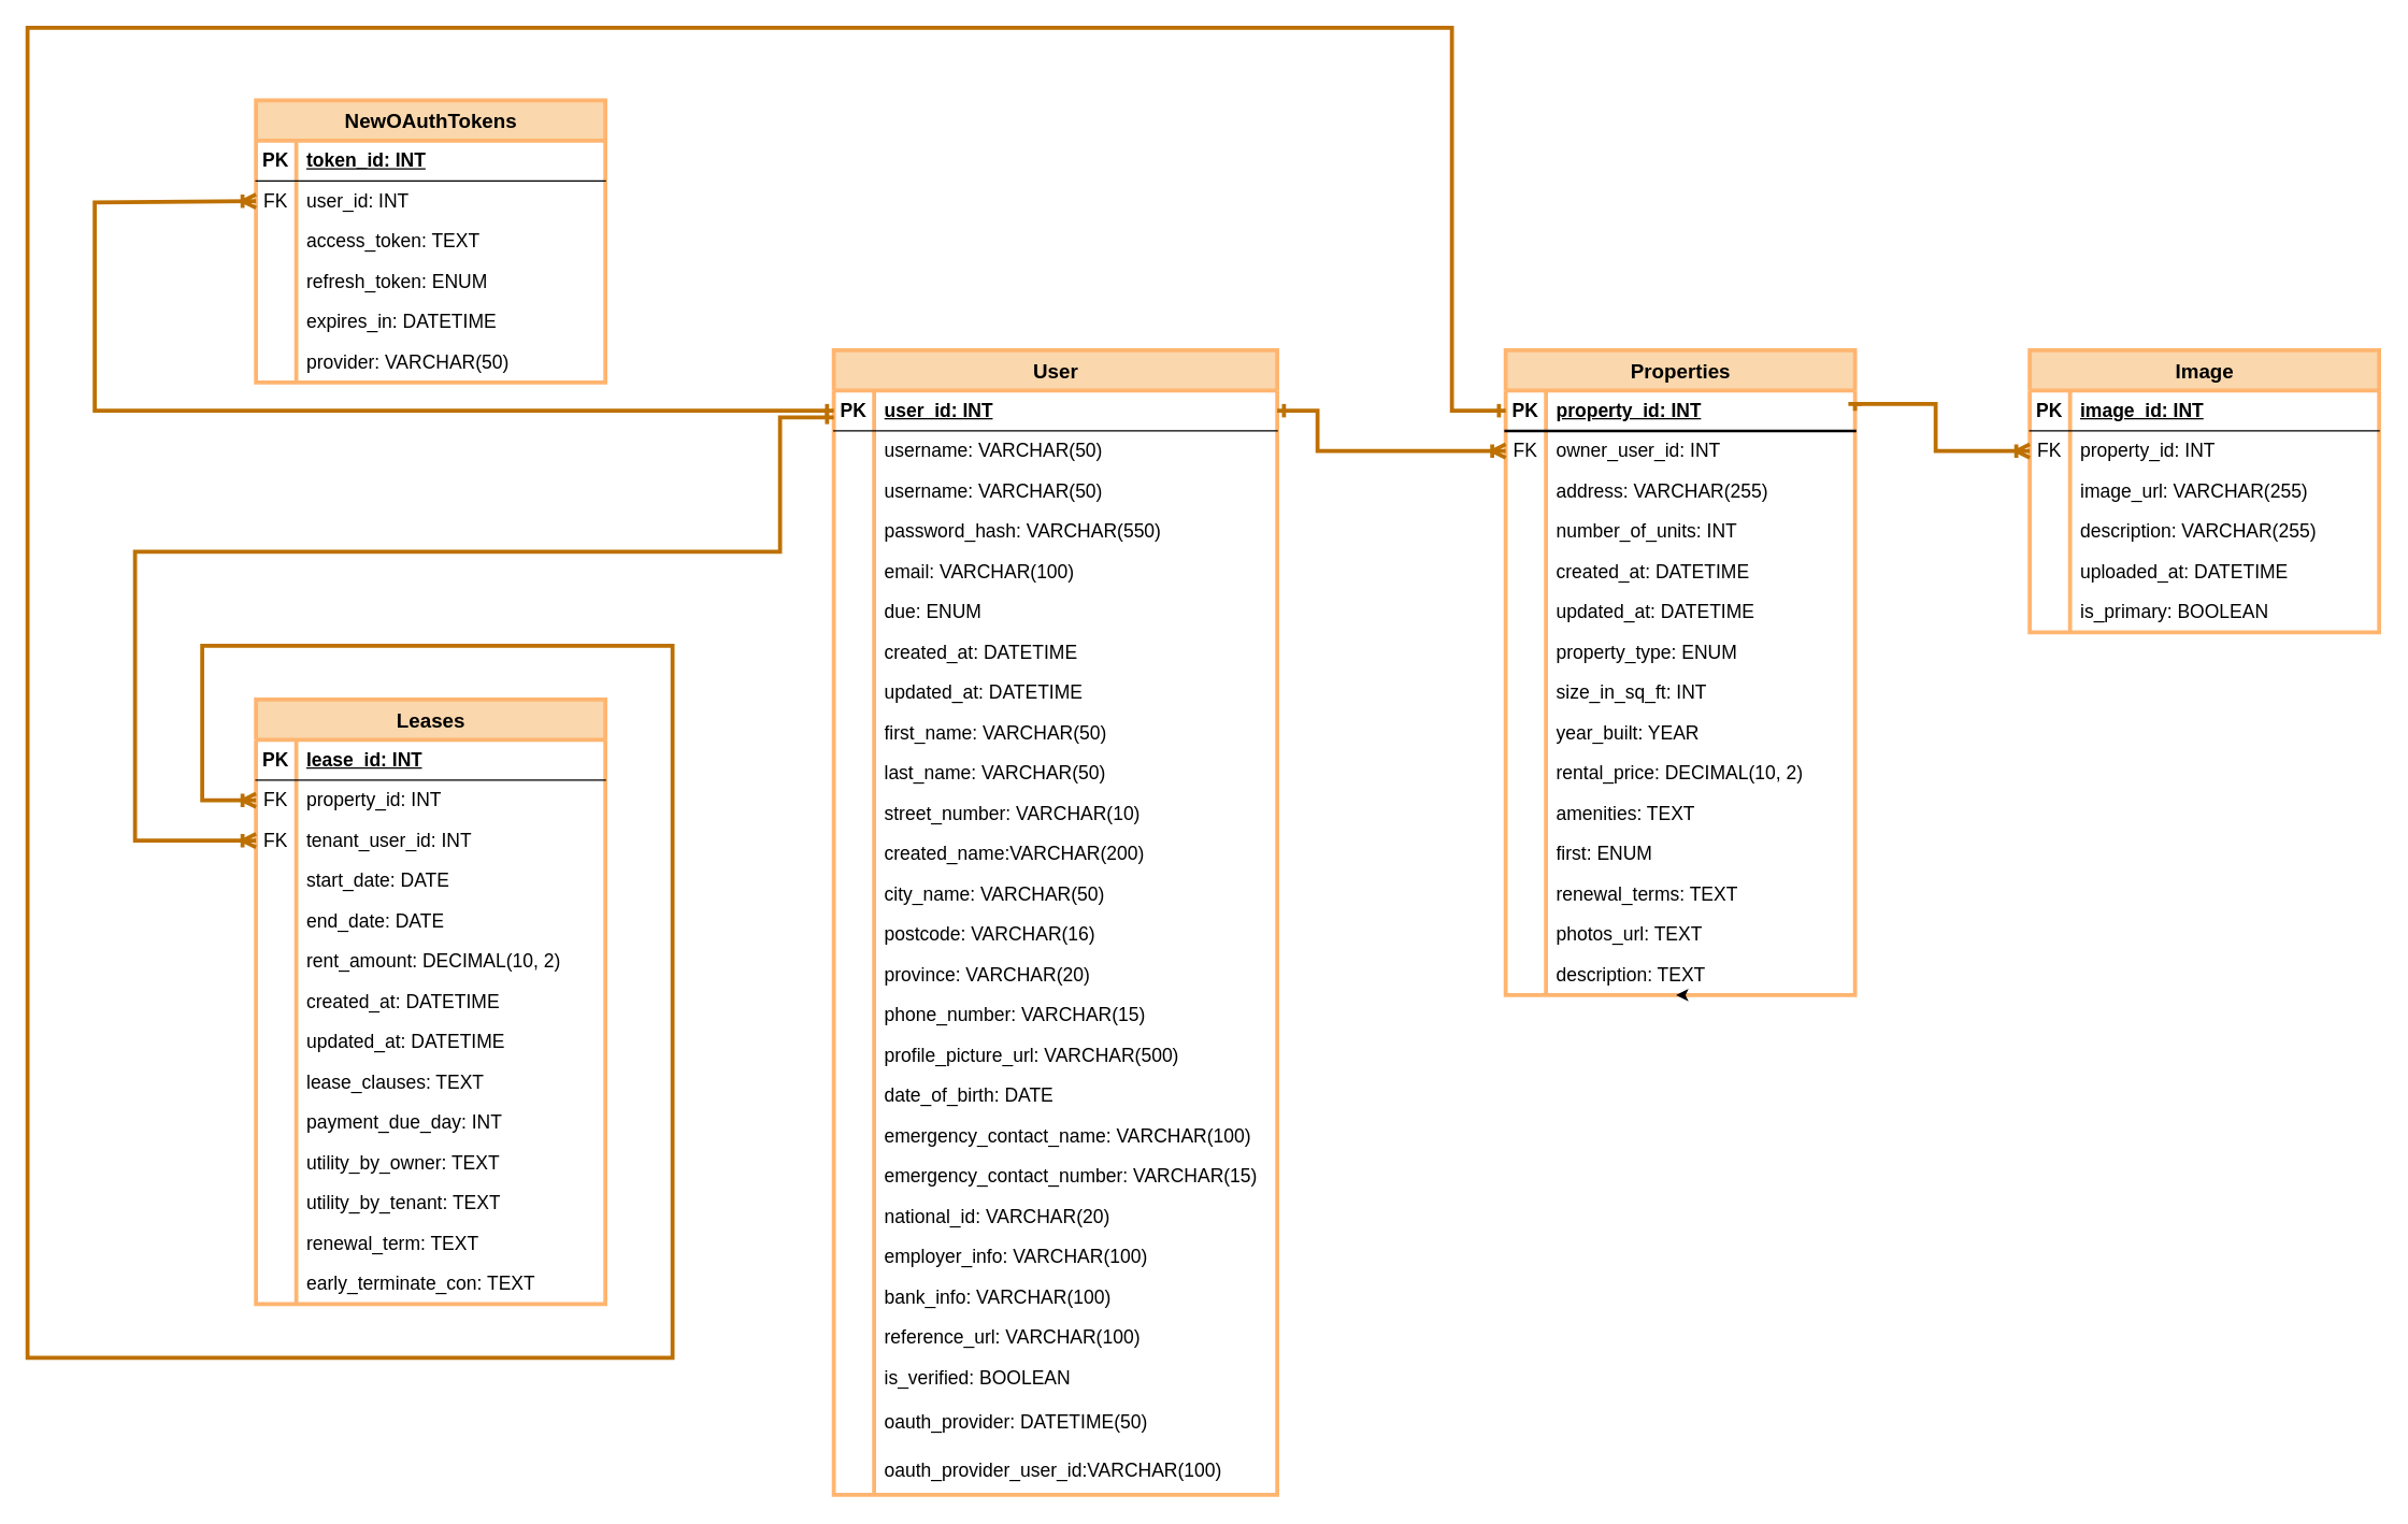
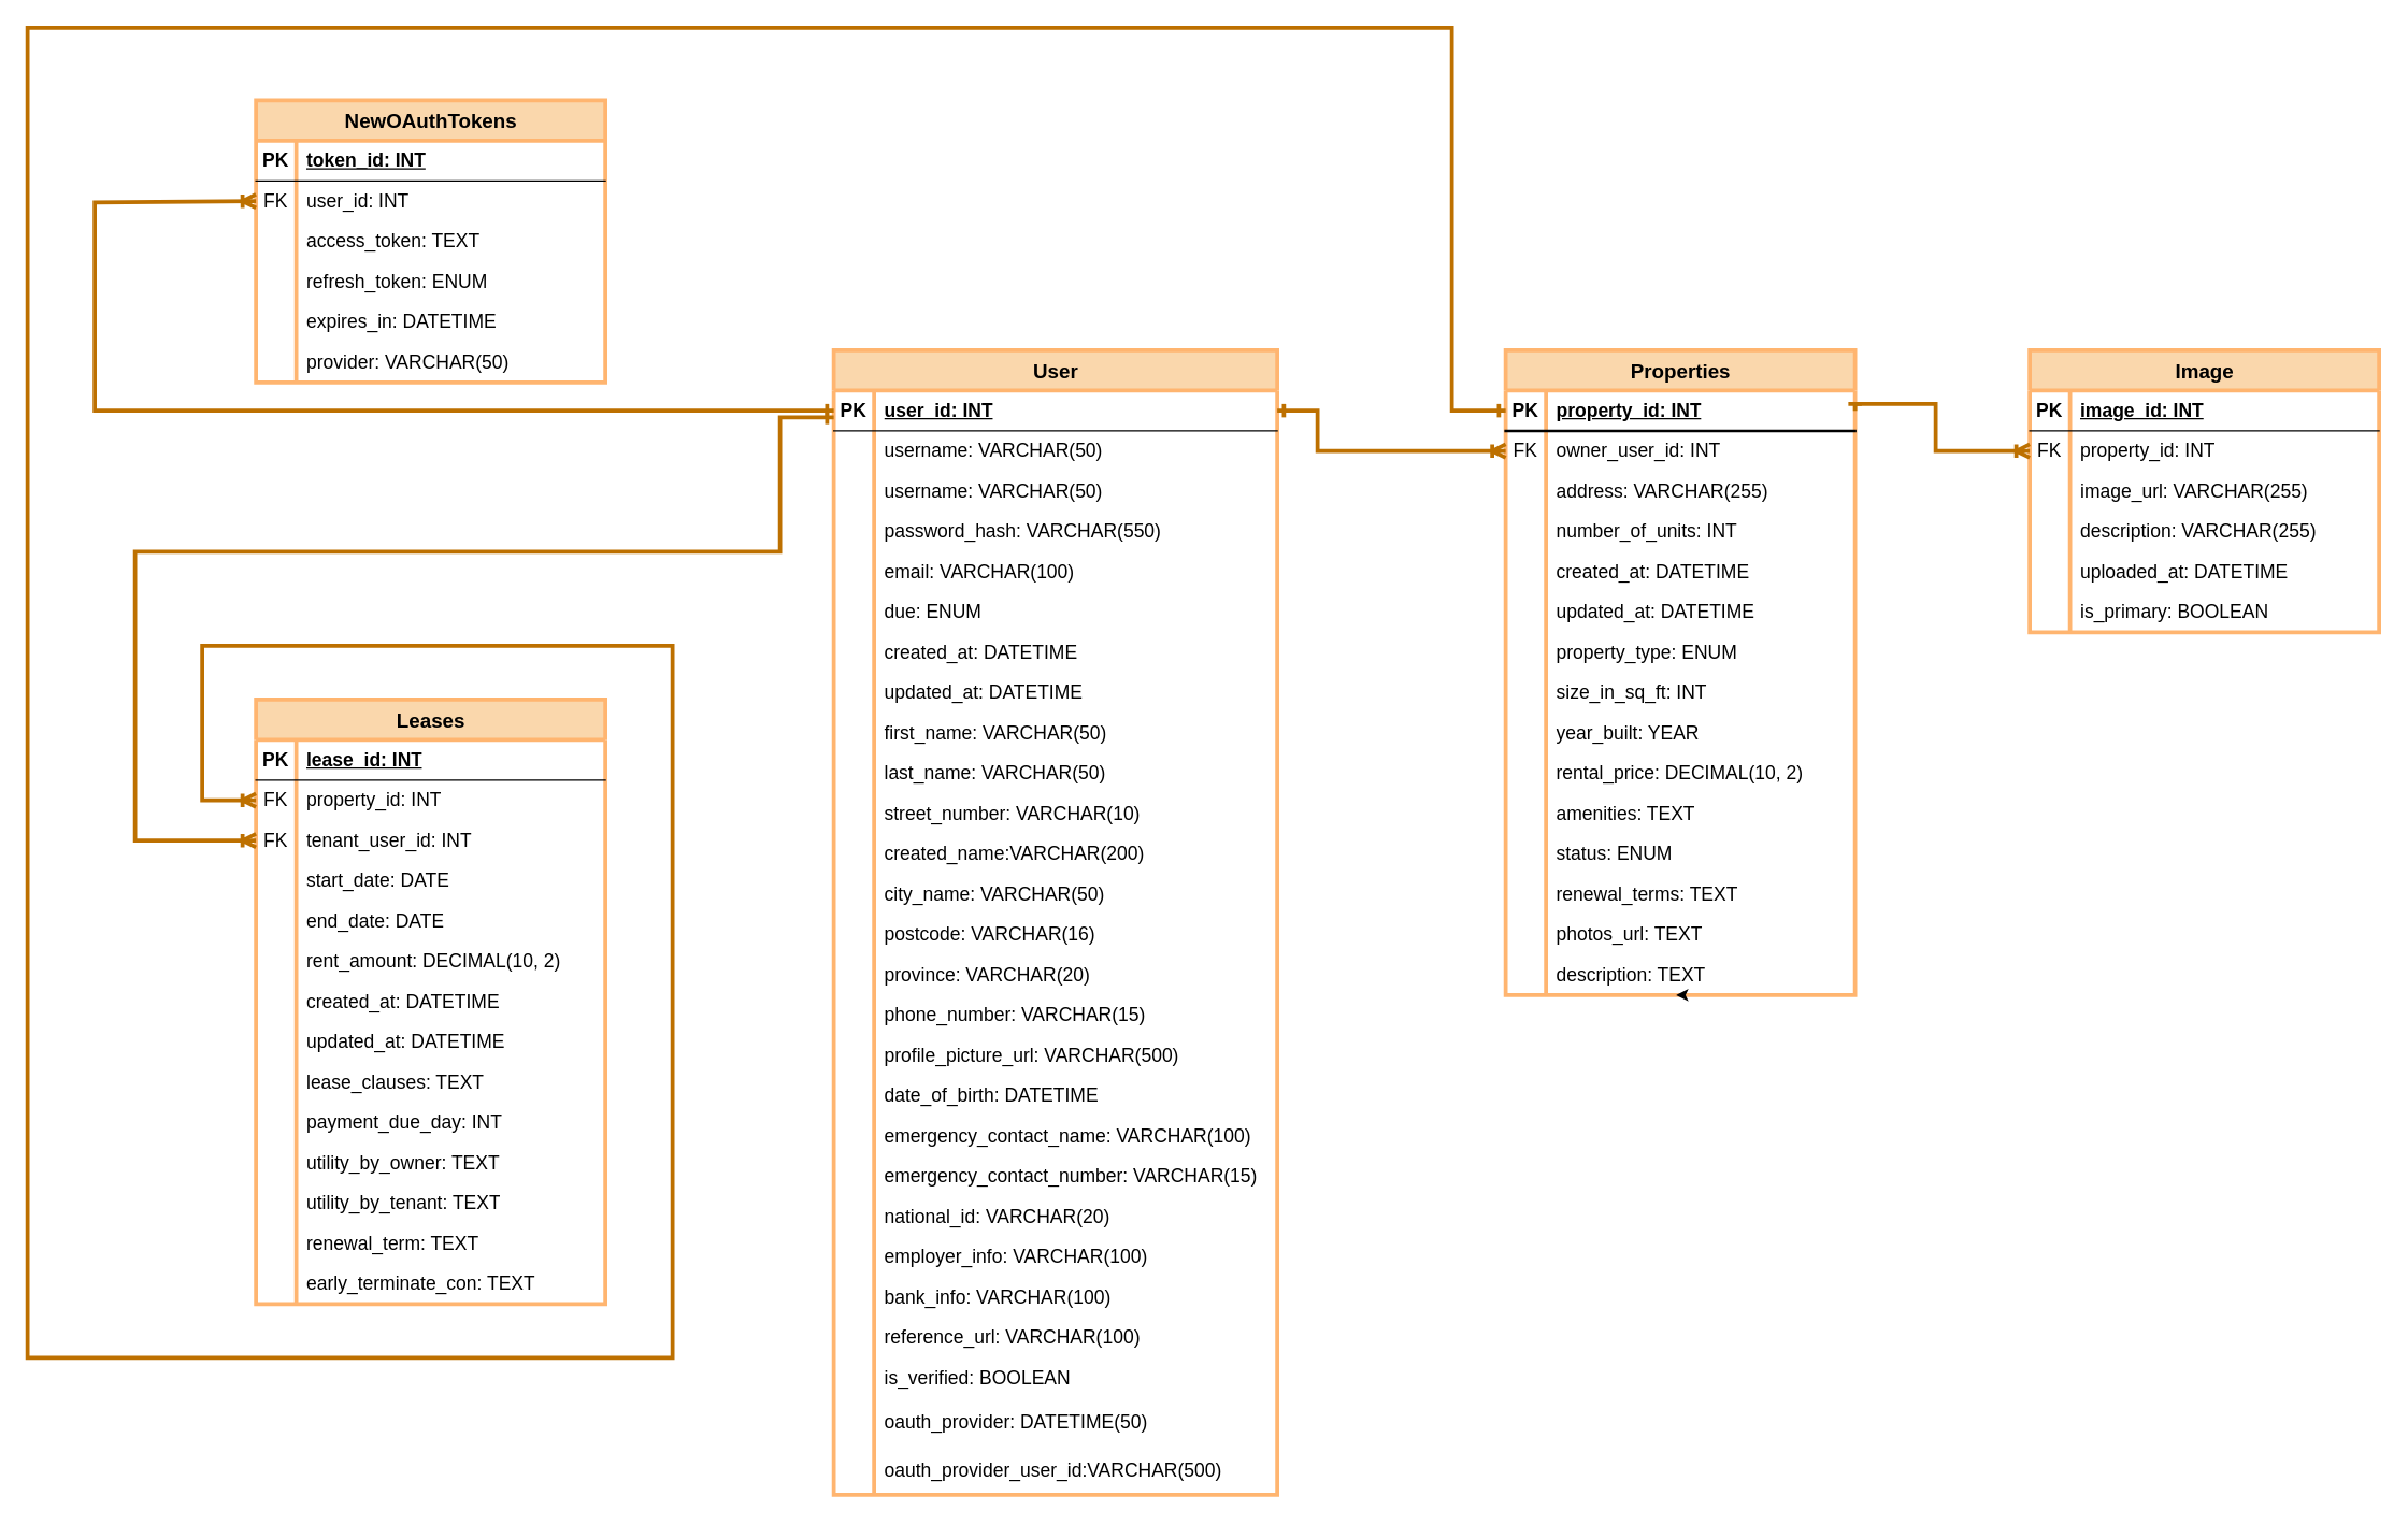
- <mxCell id="120" value="first: ENUM" style="shape=partialRectangle;connectable=0;fillColor=none;top=0;left=0;bottom=0;right=0;align=left;spacingLeft=6;overflow=hidden;whiteSpace=wrap;html=1;fontSize=14;" parent="118" vertex="1"><mxGeometry x="30" width="230" height="30" as="geometry"><mxRectangle width="230" height="30" as="alternateBounds" /></mxGeometry></mxCell>
+ <mxCell id="120" value="status: ENUM" style="shape=partialRectangle;connectable=0;fillColor=none;top=0;left=0;bottom=0;right=0;align=left;spacingLeft=6;overflow=hidden;whiteSpace=wrap;html=1;fontSize=14;" parent="118" vertex="1"><mxGeometry x="30" width="230" height="30" as="geometry"><mxRectangle width="230" height="30" as="alternateBounds" /></mxGeometry></mxCell>
- <mxCell id="56" value="date_of_birth: DATE" style="shape=partialRectangle;connectable=0;fillColor=none;top=0;left=0;bottom=0;right=0;align=left;spacingLeft=6;overflow=hidden;whiteSpace=wrap;html=1;fontSize=14;" parent="54" vertex="1"><mxGeometry x="30" width="300" height="30" as="geometry"><mxRectangle width="300" height="30" as="alternateBounds" /></mxGeometry></mxCell>
+ <mxCell id="56" value="date_of_birth: DATETIME" style="shape=partialRectangle;connectable=0;fillColor=none;top=0;left=0;bottom=0;right=0;align=left;spacingLeft=6;overflow=hidden;whiteSpace=wrap;html=1;fontSize=14;" parent="54" vertex="1"><mxGeometry x="30" width="300" height="30" as="geometry"><mxRectangle width="300" height="30" as="alternateBounds" /></mxGeometry></mxCell>
- <mxCell id="83" value="oauth_provider_user_id:VARCHAR(100)" style="shape=partialRectangle;connectable=0;fillColor=none;top=0;left=0;bottom=0;right=0;align=left;spacingLeft=6;overflow=hidden;whiteSpace=wrap;html=1;fontSize=14;" parent="81" vertex="1"><mxGeometry x="30" width="300" height="36" as="geometry"><mxRectangle width="300" height="36" as="alternateBounds" /></mxGeometry></mxCell>
+ <mxCell id="83" value="oauth_provider_user_id:VARCHAR(500)" style="shape=partialRectangle;connectable=0;fillColor=none;top=0;left=0;bottom=0;right=0;align=left;spacingLeft=6;overflow=hidden;whiteSpace=wrap;html=1;fontSize=14;" parent="81" vertex="1"><mxGeometry x="30" width="300" height="36" as="geometry"><mxRectangle width="300" height="36" as="alternateBounds" /></mxGeometry></mxCell>
